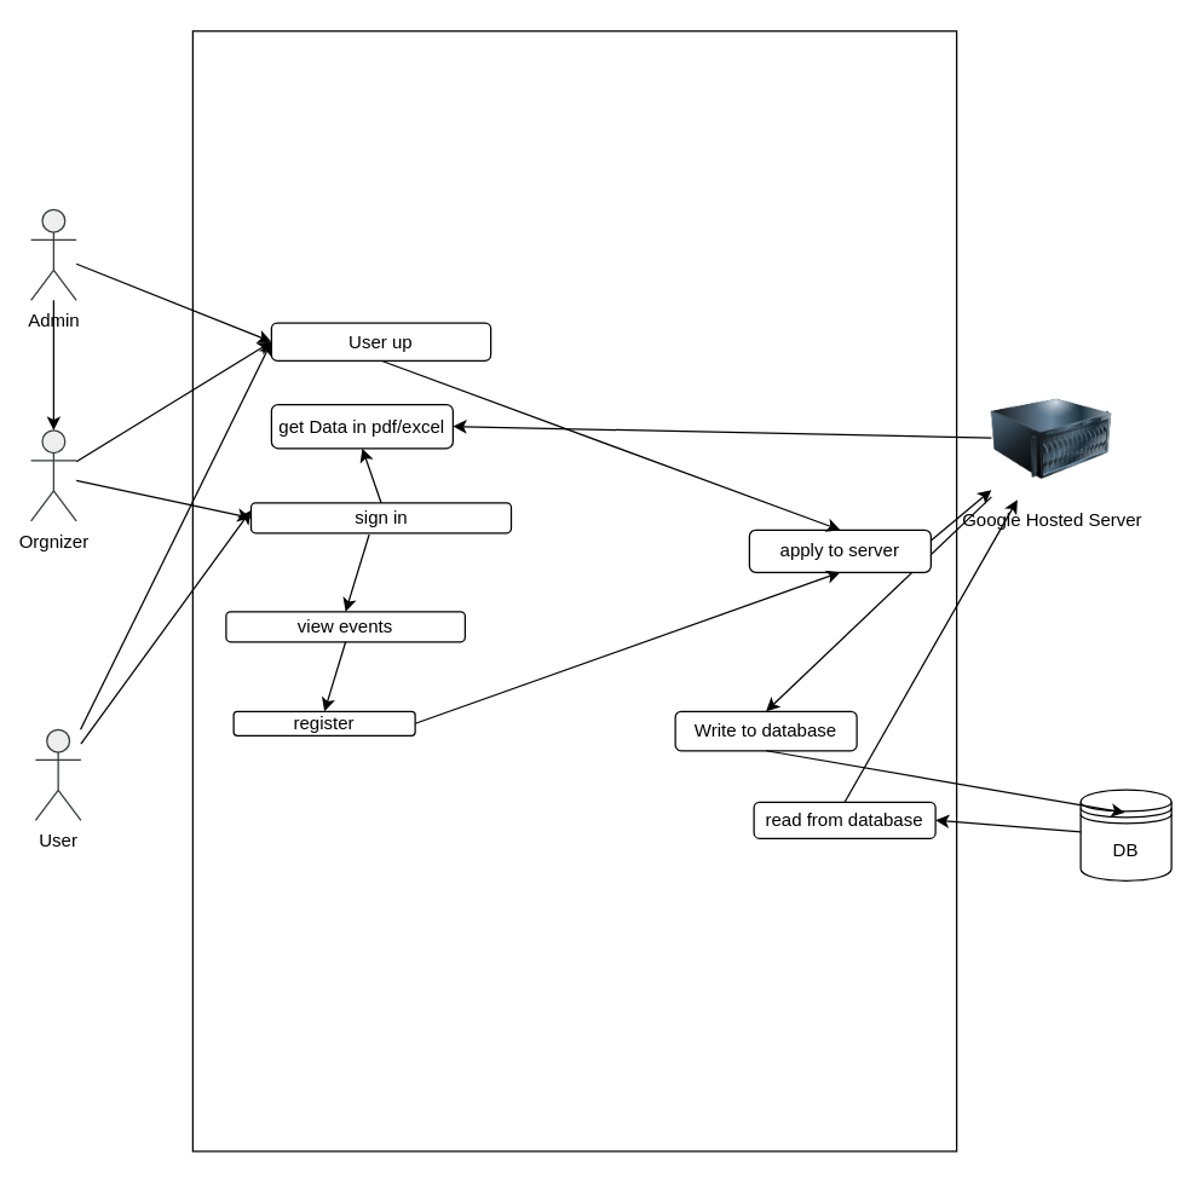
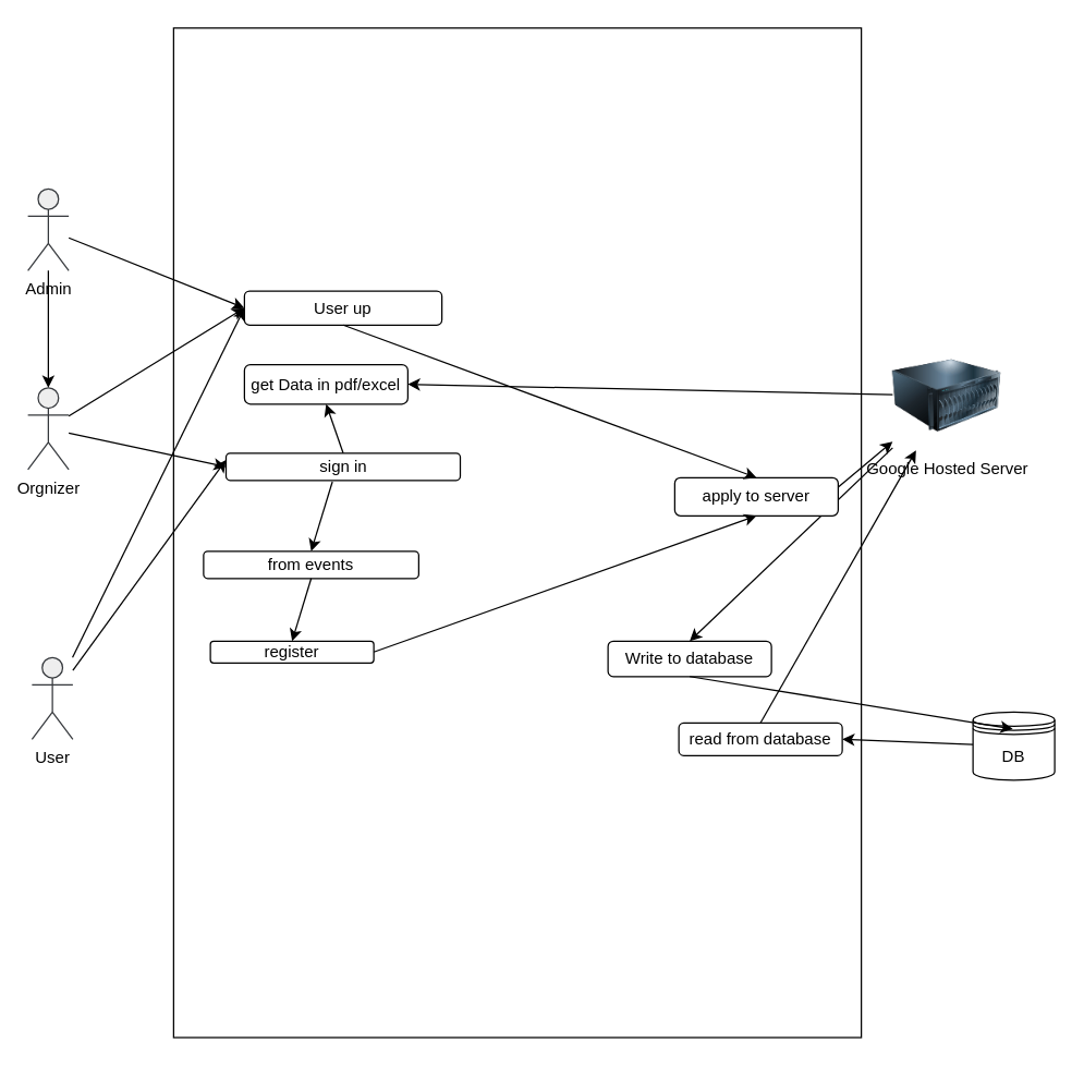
- <mxCell id="16" value="view events" style="rounded=1;whiteSpace=wrap;html=1;" vertex="1" parent="1"><mxGeometry x="149" y="404" width="158" height="20" as="geometry" /></mxCell>
+ <mxCell id="16" value="from events" style="rounded=1;whiteSpace=wrap;html=1;" vertex="1" parent="1"><mxGeometry x="149" y="404" width="158" height="20" as="geometry" /></mxCell>
- <mxCell id="5" value="DB" style="shape=datastore;whiteSpace=wrap;html=1;" vertex="1" parent="1"><mxGeometry x="714" y="522" width="60" height="60" as="geometry" /></mxCell>
+ <mxCell id="5" value="DB" style="shape=datastore;whiteSpace=wrap;html=1;" vertex="1" parent="1"><mxGeometry x="714" y="522" width="60" height="50" as="geometry" /></mxCell>
